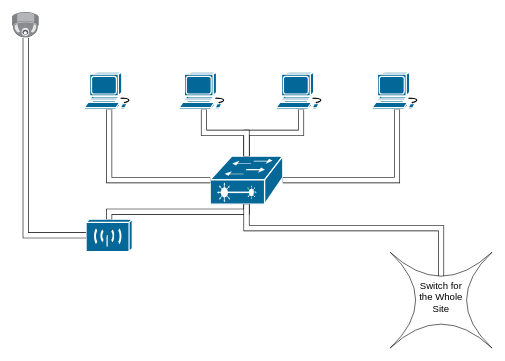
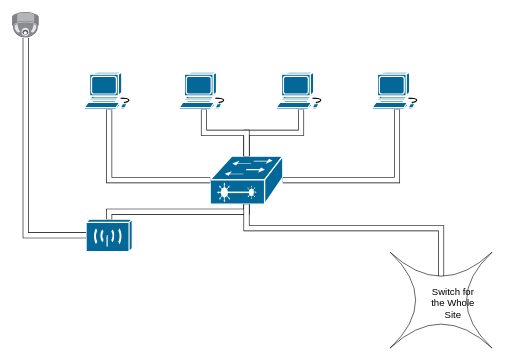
- <mxCell id="17" value="Switch for the Whole Site" style="text;html=1;strokeColor=none;fillColor=none;align=center;verticalAlign=middle;whiteSpace=wrap;rounded=0;fontSize=16;" vertex="1" parent="1"><mxGeometry x="696.25" y="480" width="77.5" height="30" as="geometry" /></mxCell>
+ <mxCell id="17" value="Switch for the Whole Site" style="text;html=1;strokeColor=none;fillColor=none;align=center;verticalAlign=middle;whiteSpace=wrap;rounded=0;fontSize=16;" vertex="1" parent="1"><mxGeometry x="716.25" y="490" width="77.5" height="30" as="geometry" /></mxCell>
